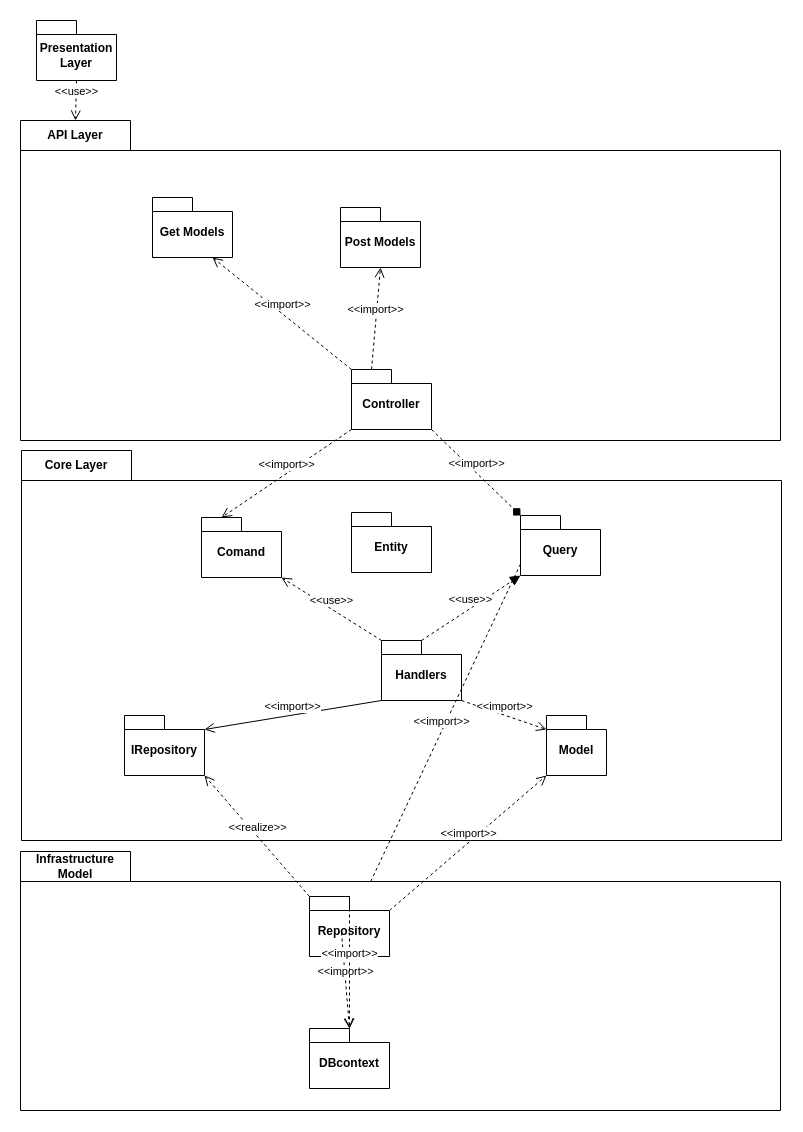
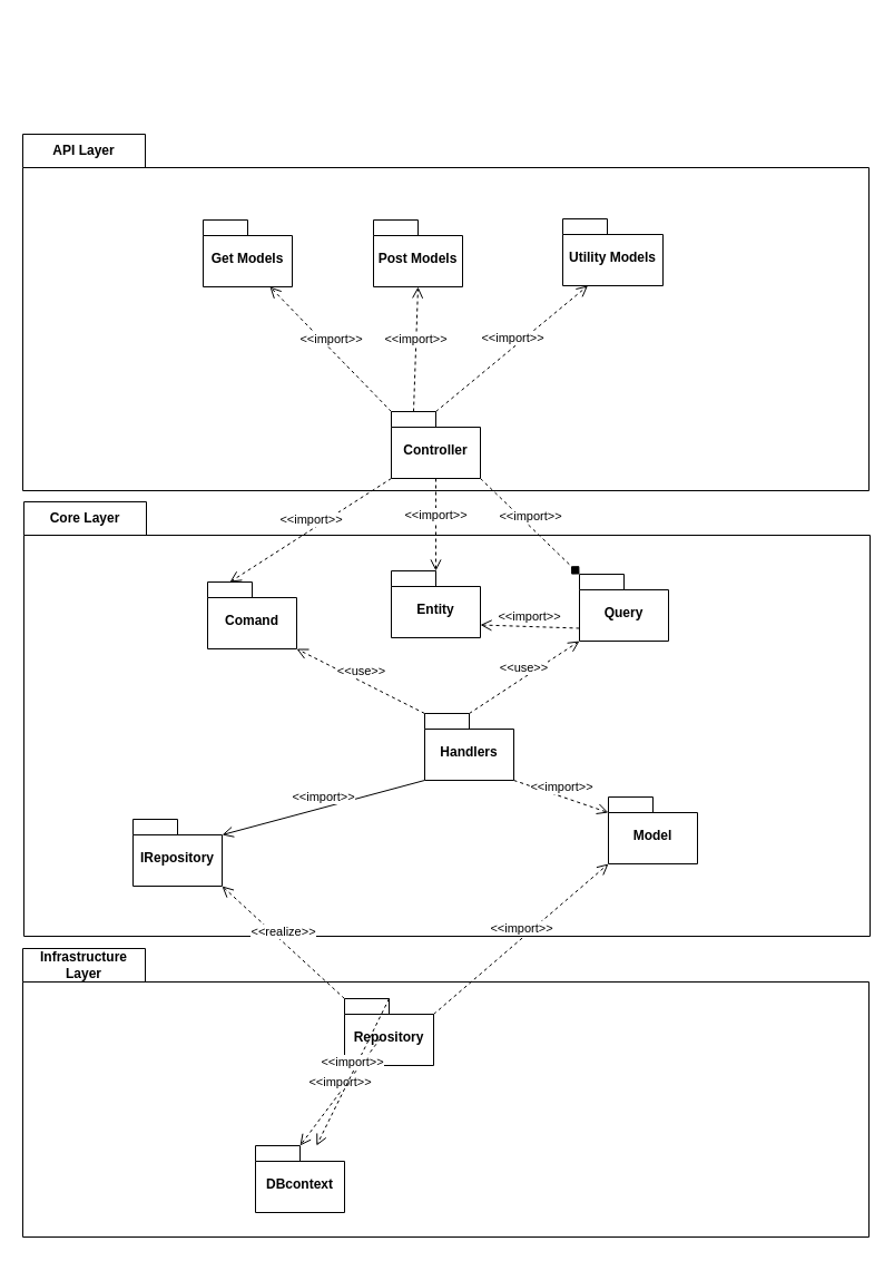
- <mxCell id="35" value="Presentation&lt;div&gt;Layer&lt;/div&gt;" style="shape=folder;fontStyle=1;spacingTop=10;tabWidth=40;tabHeight=14;tabPosition=left;html=1;whiteSpace=wrap;" vertex="1" parent="1"><mxGeometry x="36" y="20" width="80" height="60" as="geometry" /></mxCell>
- <mxCell id="36" value="&amp;lt;&amp;lt;use&amp;gt;&amp;gt;" style="html=1;verticalAlign=bottom;endArrow=open;dashed=1;endSize=8;curved=0;rounded=0;exitX=0.5;exitY=1;exitDx=0;exitDy=0;exitPerimeter=0;entryX=0;entryY=0;entryDx=55;entryDy=0;entryPerimeter=0;" edge="1" parent="1" source="35" target="15"><mxGeometry x="-0.003" relative="1" as="geometry"><mxPoint x="356" y="50" as="sourcePoint" /><mxPoint x="241" y="-8" as="targetPoint" /><mxPoint as="offset" /></mxGeometry></mxCell>
+ <mxCell id="20" value="Utility Models" style="shape=folder;fontStyle=1;spacingTop=10;tabWidth=40;tabHeight=14;tabPosition=left;html=1;whiteSpace=wrap;" parent="1" vertex="1"><mxGeometry x="505" y="196" width="90" height="60" as="geometry" /></mxCell>
- <mxCell id="18" value="Get Models" style="shape=folder;fontStyle=1;spacingTop=10;tabWidth=40;tabHeight=14;tabPosition=left;html=1;whiteSpace=wrap;" parent="1" vertex="1"><mxGeometry x="152" y="197" width="80" height="60" as="geometry" /></mxCell>
+ <mxCell id="18" value="Get Models" style="shape=folder;fontStyle=1;spacingTop=10;tabWidth=40;tabHeight=14;tabPosition=left;html=1;whiteSpace=wrap;" parent="1" vertex="1"><mxGeometry x="182" y="197" width="80" height="60" as="geometry" /></mxCell>
- <mxCell id="19" value="Post Models" style="shape=folder;fontStyle=1;spacingTop=10;tabWidth=40;tabHeight=14;tabPosition=left;html=1;whiteSpace=wrap;" parent="1" vertex="1"><mxGeometry x="340" y="207" width="80" height="60" as="geometry" /></mxCell>
+ <mxCell id="19" value="Post Models" style="shape=folder;fontStyle=1;spacingTop=10;tabWidth=40;tabHeight=14;tabPosition=left;html=1;whiteSpace=wrap;" parent="1" vertex="1"><mxGeometry x="335" y="197" width="80" height="60" as="geometry" /></mxCell>
+ <mxCell id="23" value="&amp;lt;&amp;lt;import&amp;gt;&amp;gt;" style="html=1;verticalAlign=bottom;endArrow=open;dashed=1;endSize=8;curved=0;rounded=0;entryX=0.25;entryY=1;entryDx=0;entryDy=0;entryPerimeter=0;exitX=0;exitY=0;exitDx=40;exitDy=0;exitPerimeter=0;" parent="1" source="17" target="20" edge="1"><mxGeometry relative="1" as="geometry"><mxPoint x="369" y="615" as="sourcePoint" /><mxPoint x="391" y="517" as="targetPoint" /></mxGeometry></mxCell>
+ <mxCell id="24" value="&amp;lt;&amp;lt;import&amp;gt;&amp;gt;" style="html=1;verticalAlign=bottom;endArrow=open;dashed=1;endSize=8;curved=0;rounded=0;exitX=0.5;exitY=1;exitDx=0;exitDy=0;exitPerimeter=0;entryX=0;entryY=0;entryDx=40;entryDy=0;entryPerimeter=0;" parent="1" source="17" target="9" edge="1"><mxGeometry relative="1" as="geometry"><mxPoint x="299" y="561" as="sourcePoint" /><mxPoint x="170" y="645" as="targetPoint" /></mxGeometry></mxCell>
- <mxCell id="8" value="Comand" style="shape=folder;fontStyle=1;spacingTop=10;tabWidth=40;tabHeight=14;tabPosition=left;html=1;whiteSpace=wrap;" parent="1" vertex="1"><mxGeometry x="201" y="517" width="80" height="60" as="geometry" /></mxCell>
+ <mxCell id="8" value="Comand" style="shape=folder;fontStyle=1;spacingTop=10;tabWidth=40;tabHeight=14;tabPosition=left;html=1;whiteSpace=wrap;" parent="1" vertex="1"><mxGeometry x="186" y="522" width="80" height="60" as="geometry" /></mxCell>
- <mxCell id="12" value="&amp;lt;&amp;lt;use&amp;gt;&amp;gt;" style="html=1;verticalAlign=bottom;endArrow=block;dashed=1;endSize=8;curved=0;rounded=0;exitX=0;exitY=0;exitDx=40;exitDy=0;exitPerimeter=0;entryX=0;entryY=0;entryDx=0;entryDy=60;entryPerimeter=0;" parent="1" source="4" target="14" edge="1"><mxGeometry x="-0.003" relative="1" as="geometry"><mxPoint x="316" y="630" as="sourcePoint" /><mxPoint x="191" y="722" as="targetPoint" /><mxPoint as="offset" /></mxGeometry></mxCell>
+ <mxCell id="12" value="&amp;lt;&amp;lt;use&amp;gt;&amp;gt;" style="html=1;verticalAlign=bottom;endArrow=open;dashed=1;endSize=8;curved=0;rounded=0;exitX=0;exitY=0;exitDx=40;exitDy=0;exitPerimeter=0;entryX=0;entryY=0;entryDx=0;entryDy=60;entryPerimeter=0;" parent="1" source="4" target="14" edge="1"><mxGeometry x="-0.003" relative="1" as="geometry"><mxPoint x="316" y="630" as="sourcePoint" /><mxPoint x="191" y="722" as="targetPoint" /><mxPoint as="offset" /></mxGeometry></mxCell>
- <mxCell id="7" value="&amp;lt;&amp;lt;import&amp;gt;&amp;gt;" style="html=1;verticalAlign=bottom;endArrow=open;dashed=1;endSize=8;curved=0;rounded=0;exitX=0;exitY=0;exitDx=0;exitDy=48.5;exitPerimeter=0;" parent="1" source="14" target="29" edge="1"><mxGeometry relative="1" as="geometry"><mxPoint x="456" y="590" as="sourcePoint" /><mxPoint x="366" y="630" as="targetPoint" /></mxGeometry></mxCell>
+ <mxCell id="7" value="&amp;lt;&amp;lt;import&amp;gt;&amp;gt;" style="html=1;verticalAlign=bottom;endArrow=open;dashed=1;endSize=8;curved=0;rounded=0;entryX=0;entryY=0;entryDx=80;entryDy=48.5;entryPerimeter=0;exitX=0;exitY=0;exitDx=0;exitDy=48.5;exitPerimeter=0;" parent="1" source="14" target="9" edge="1"><mxGeometry relative="1" as="geometry"><mxPoint x="456" y="590" as="sourcePoint" /><mxPoint x="366" y="630" as="targetPoint" /></mxGeometry></mxCell>
- <mxCell id="10" value="IRepository" style="shape=folder;fontStyle=1;spacingTop=10;tabWidth=40;tabHeight=14;tabPosition=left;html=1;whiteSpace=wrap;" parent="1" vertex="1"><mxGeometry x="124" y="715" width="80" height="60" as="geometry" /></mxCell>
+ <mxCell id="10" value="IRepository" style="shape=folder;fontStyle=1;spacingTop=10;tabWidth=40;tabHeight=14;tabPosition=left;html=1;whiteSpace=wrap;" parent="1" vertex="1"><mxGeometry x="119" y="735" width="80" height="60" as="geometry" /></mxCell>
- <mxCell id="11" value="Model" style="shape=folder;fontStyle=1;spacingTop=10;tabWidth=40;tabHeight=14;tabPosition=left;html=1;whiteSpace=wrap;" parent="1" vertex="1"><mxGeometry x="546" y="715" width="60" height="60" as="geometry" /></mxCell>
+ <mxCell id="11" value="Model" style="shape=folder;fontStyle=1;spacingTop=10;tabWidth=40;tabHeight=14;tabPosition=left;html=1;whiteSpace=wrap;" parent="1" vertex="1"><mxGeometry x="546" y="715" width="80" height="60" as="geometry" /></mxCell>
- <mxCell id="27" value="Infrastructure Model" style="shape=folder;fontStyle=1;tabWidth=110;tabHeight=30;tabPosition=left;html=1;boundedLbl=1;labelInHeader=1;container=1;collapsible=0;whiteSpace=wrap;" vertex="1" parent="1"><mxGeometry x="20" y="851" width="760" height="259" as="geometry" /></mxCell>
+ <mxCell id="27" value="Infrastructure Layer" style="shape=folder;fontStyle=1;tabWidth=110;tabHeight=30;tabPosition=left;html=1;boundedLbl=1;labelInHeader=1;container=1;collapsible=0;whiteSpace=wrap;" vertex="1" parent="1"><mxGeometry x="20" y="851" width="760" height="259" as="geometry" /></mxCell>
- <mxCell id="31" value="DBcontext" style="shape=folder;fontStyle=1;spacingTop=10;tabWidth=40;tabHeight=14;tabPosition=left;html=1;whiteSpace=wrap;" parent="1" vertex="1"><mxGeometry x="309" y="1028" width="80" height="60" as="geometry" /></mxCell>
+ <mxCell id="31" value="DBcontext" style="shape=folder;fontStyle=1;spacingTop=10;tabWidth=40;tabHeight=14;tabPosition=left;html=1;whiteSpace=wrap;" parent="1" vertex="1"><mxGeometry x="229" y="1028" width="80" height="60" as="geometry" /></mxCell>
